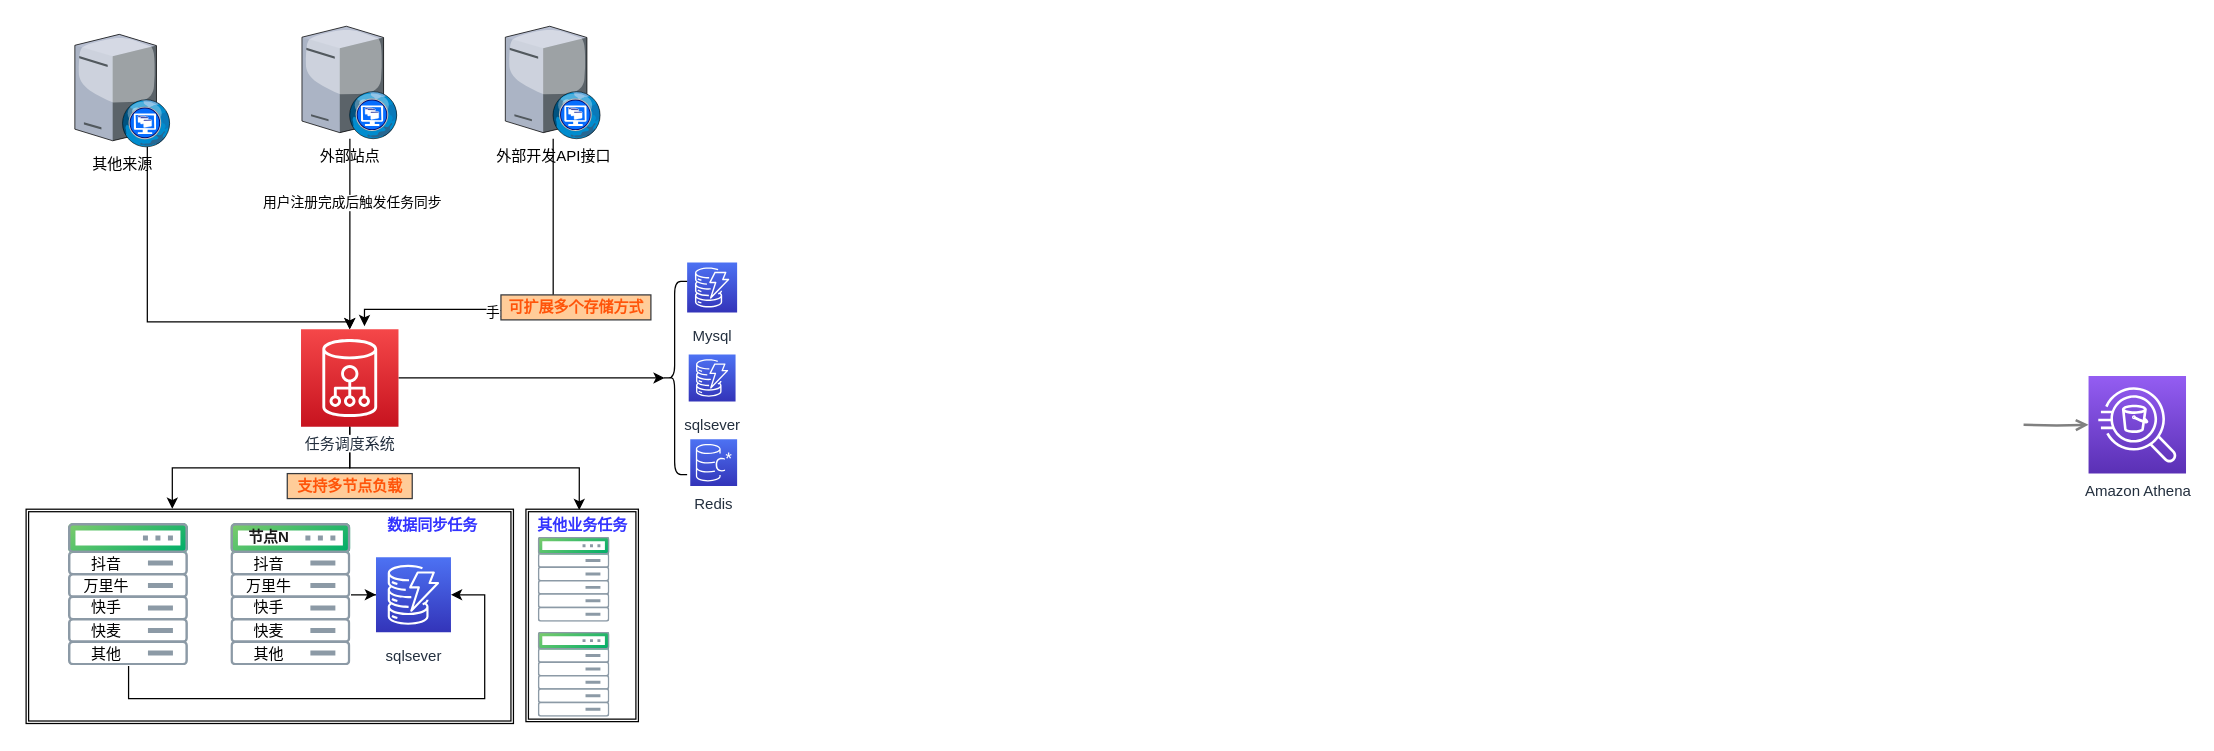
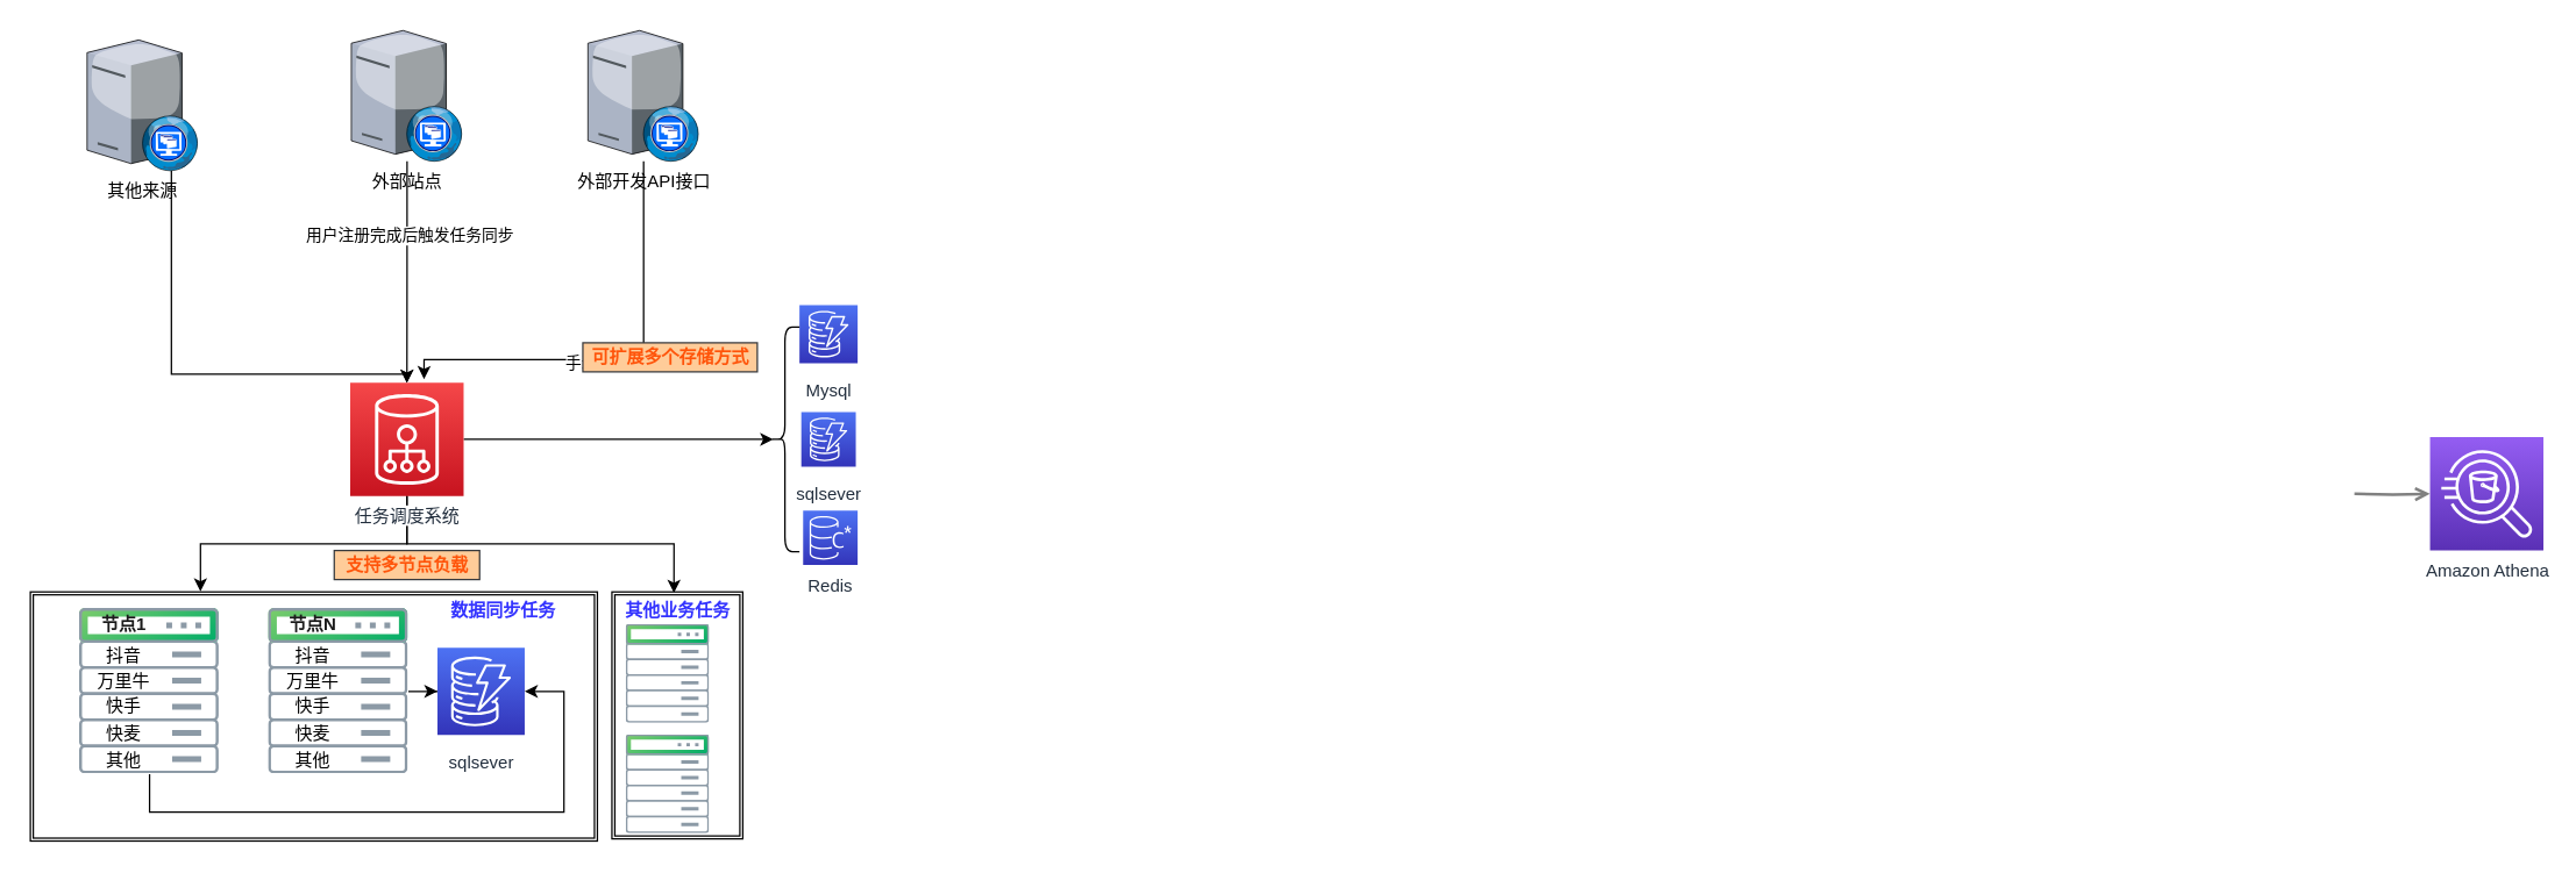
+ <mxCell id="25" value="节点1" style="text;html=1;align=center;verticalAlign=middle;resizable=0;points=[];autosize=1;strokeColor=none;fillColor=none;fontStyle=1;fontColor=#1A1A1A;" vertex="1" parent="1"><mxGeometry x="59" y="420" width="50" height="20" as="geometry" /></mxCell>
